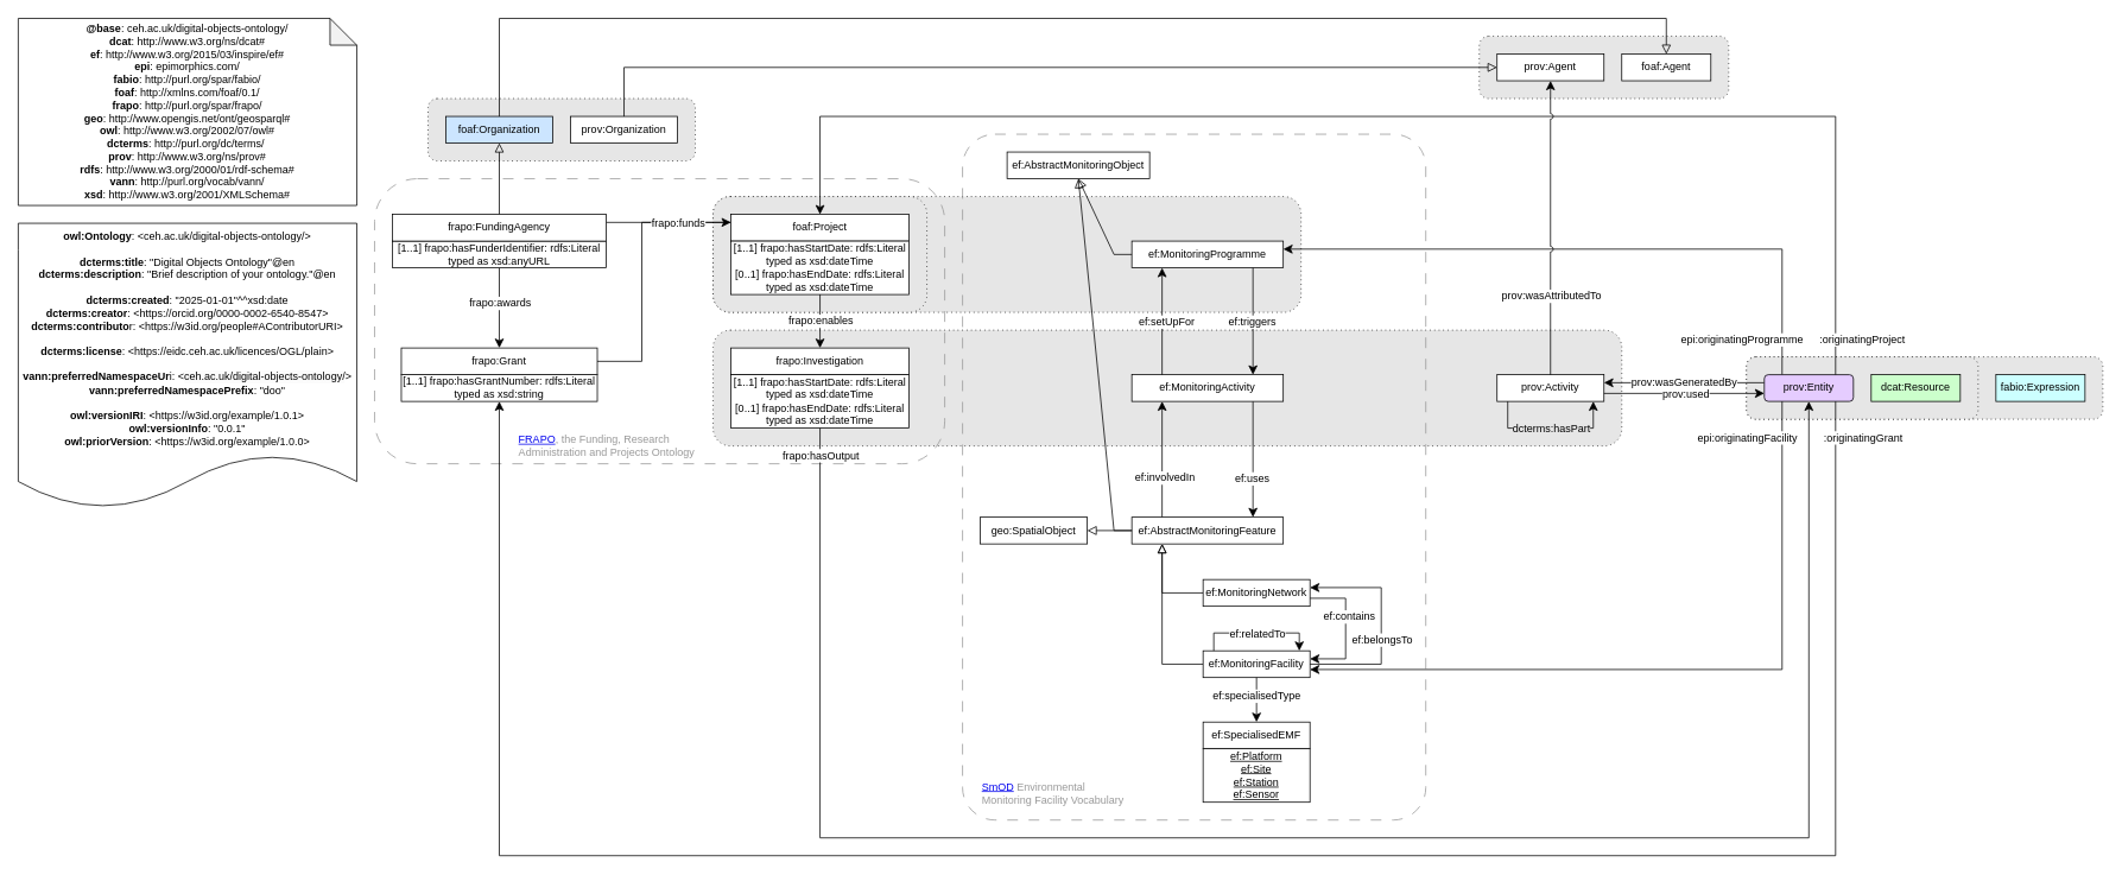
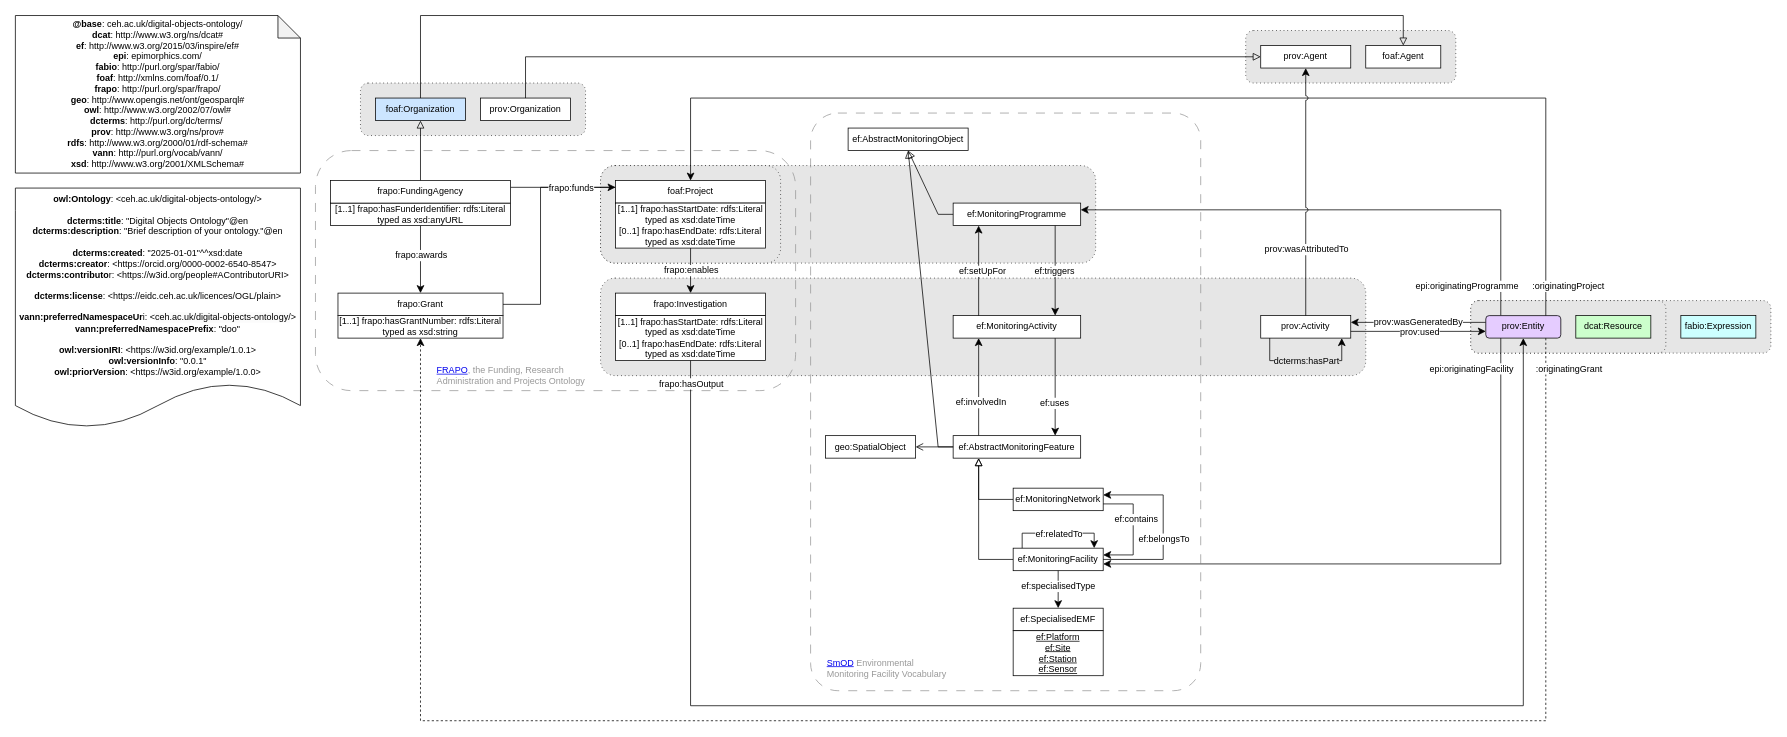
- <mxCell id="82" value="" style="endArrow=block;html=1;fontColor=#000099;exitX=0;exitY=0.5;exitDx=0;exitDy=0;endFill=0;entryX=1;entryY=0.5;entryDx=0;entryDy=0;endSize=8;arcSize=0;rounded=0;" edge="1" parent="1" source="21" target="55"><mxGeometry width="50" height="50" relative="1" as="geometry"><mxPoint x="1300" y="605" as="sourcePoint" /><mxPoint x="1260" y="210" as="targetPoint" /><Array as="points" /></mxGeometry></mxCell>
+ <mxCell id="82" value="" style="endArrow=open;html=1;fontColor=#000099;exitX=0;exitY=0.5;exitDx=0;exitDy=0;endFill=0;entryX=1;entryY=0.5;entryDx=0;entryDy=0;endSize=8;arcSize=0;rounded=0;" edge="1" parent="1" source="21" target="55"><mxGeometry width="50" height="50" relative="1" as="geometry"><mxPoint x="1300" y="605" as="sourcePoint" /><mxPoint x="1260" y="210" as="targetPoint" /><Array as="points" /></mxGeometry></mxCell>
- <mxCell id="77" value="" style="endArrow=classic;html=1;exitX=0.8;exitY=1;exitDx=0;exitDy=0;entryX=0.5;entryY=1;entryDx=0;entryDy=0;endSize=8;arcSize=0;rounded=0;" edge="1" parent="1" source="75" target="72"><mxGeometry width="50" height="50" relative="1" as="geometry"><mxPoint x="560" y="309" as="sourcePoint" /><mxPoint x="-90" y="610" as="targetPoint" /><Array as="points"><mxPoint x="2060" y="960" /><mxPoint x="560" y="960" /></Array></mxGeometry></mxCell>
+ <mxCell id="77" value="" style="endArrow=classic;html=1;exitX=0.8;exitY=1;exitDx=0;exitDy=0;entryX=0.5;entryY=1;entryDx=0;entryDy=0;endSize=8;arcSize=0;rounded=0;dashed=1;" edge="1" parent="1" source="75" target="72"><mxGeometry width="50" height="50" relative="1" as="geometry"><mxPoint x="560" y="309" as="sourcePoint" /><mxPoint x="-90" y="610" as="targetPoint" /><Array as="points"><mxPoint x="2060" y="960" /><mxPoint x="560" y="960" /></Array></mxGeometry></mxCell>
